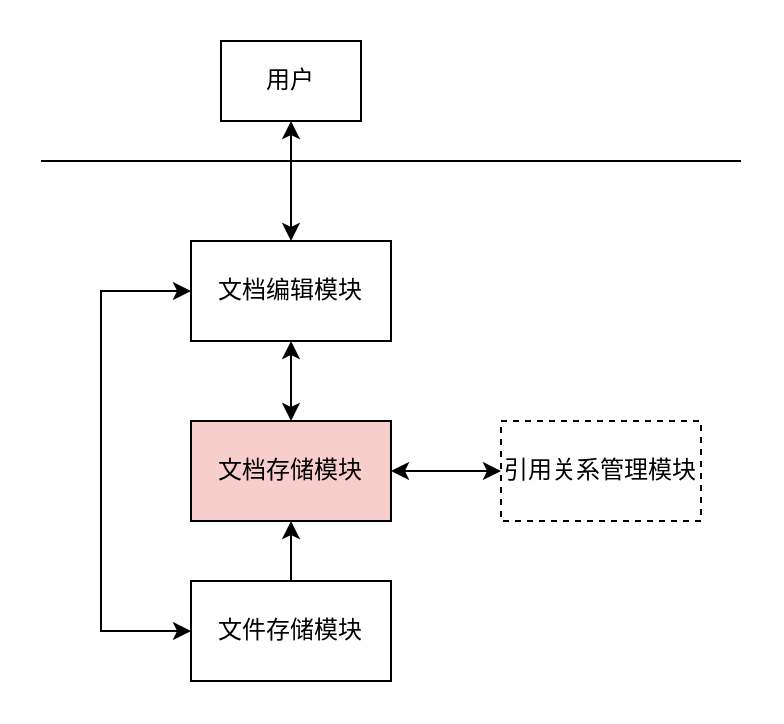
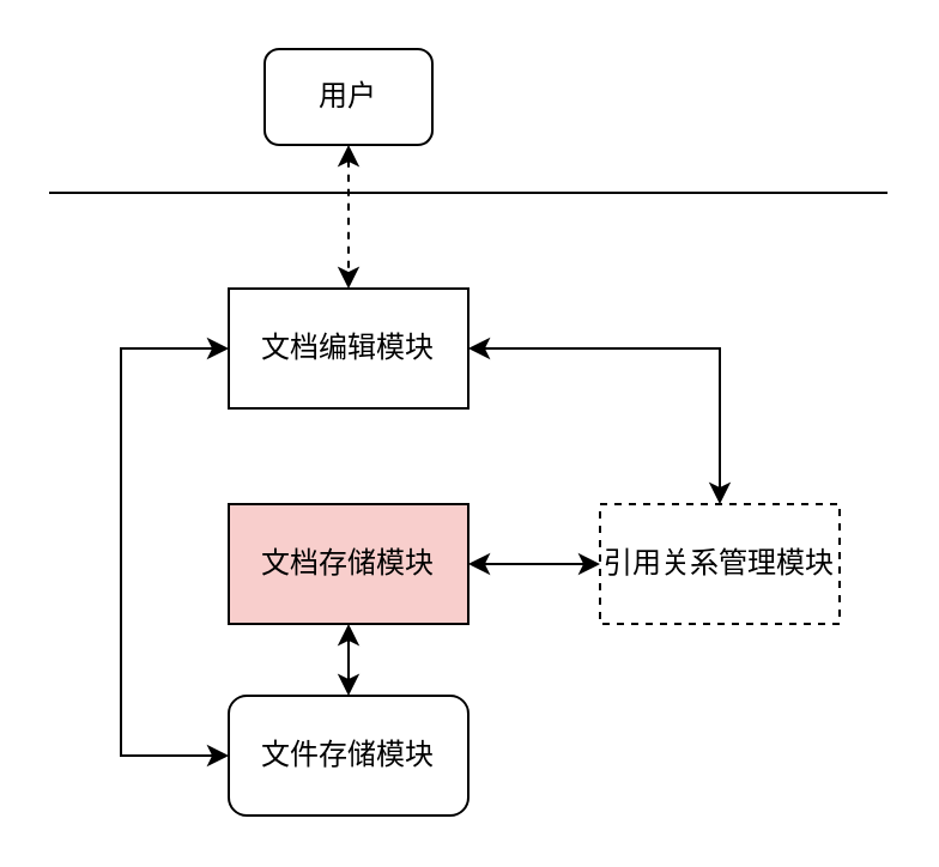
- <mxCell id="3" value="用户" style="whiteSpace=wrap;html=1;rounded=0;" parent="1" vertex="1"><mxGeometry x="110" y="20" width="70" height="40" as="geometry" /></mxCell>
+ <mxCell id="3" value="用户" style="rounded=1;whiteSpace=wrap;html=1;" parent="1" vertex="1"><mxGeometry x="110" y="20" width="70" height="40" as="geometry" /></mxCell>
- <mxCell id="2" style="edgeStyle=orthogonalEdgeStyle;rounded=0;orthogonalLoop=1;jettySize=auto;html=1;entryX=0.5;entryY=0;entryDx=0;entryDy=0;startArrow=classic;startFill=1;" parent="1" source="3" target="7" edge="1"><mxGeometry relative="1" as="geometry" /></mxCell>
+ <mxCell id="2" style="edgeStyle=orthogonalEdgeStyle;rounded=0;orthogonalLoop=1;jettySize=auto;html=1;entryX=0.5;entryY=0;entryDx=0;entryDy=0;startArrow=classic;startFill=1;dashed=1;" parent="1" source="3" target="7" edge="1"><mxGeometry relative="1" as="geometry" /></mxCell>
- <mxCell id="6" style="edgeStyle=orthogonalEdgeStyle;rounded=0;orthogonalLoop=1;jettySize=auto;html=1;startArrow=classic;startFill=1;" parent="1" source="7" target="10" edge="1"><mxGeometry relative="1" as="geometry" /></mxCell>
+ <mxCell id="6" style="edgeStyle=orthogonalEdgeStyle;rounded=0;orthogonalLoop=1;jettySize=auto;html=1;startArrow=classic;startFill=1;" parent="1" source="7" target="11" edge="1"><mxGeometry relative="1" as="geometry" /></mxCell>
- <mxCell id="8" style="edgeStyle=orthogonalEdgeStyle;rounded=0;orthogonalLoop=1;jettySize=auto;html=1;entryX=0.5;entryY=0;entryDx=0;entryDy=0;startArrow=classic;startFill=1;endArrow=none;" parent="1" source="10" target="12" edge="1"><mxGeometry relative="1" as="geometry" /></mxCell>
+ <mxCell id="8" style="edgeStyle=orthogonalEdgeStyle;rounded=0;orthogonalLoop=1;jettySize=auto;html=1;entryX=0.5;entryY=0;entryDx=0;entryDy=0;startArrow=classic;startFill=1;" parent="1" source="10" target="12" edge="1"><mxGeometry relative="1" as="geometry" /></mxCell>
- <mxCell id="12" value="文件存储模块" style="rounded=0;whiteSpace=wrap;html=1;" parent="1" vertex="1"><mxGeometry x="95" y="290" width="100" height="50" as="geometry" /></mxCell>
+ <mxCell id="12" value="文件存储模块" style="whiteSpace=wrap;html=1;rounded=1;" parent="1" vertex="1"><mxGeometry x="95" y="290" width="100" height="50" as="geometry" /></mxCell>
